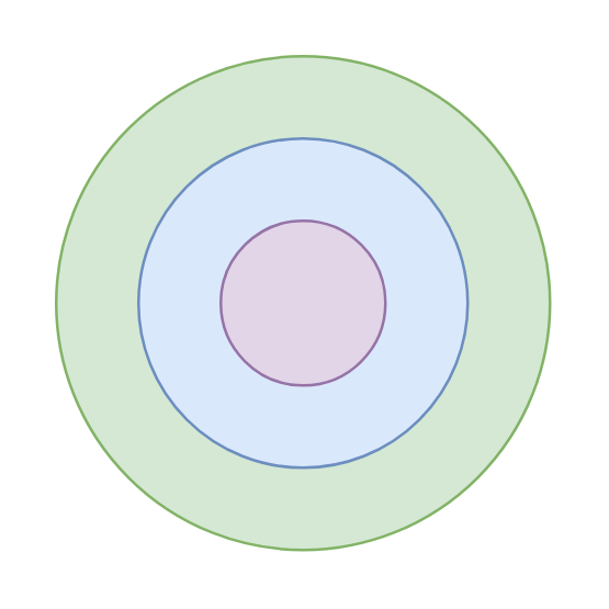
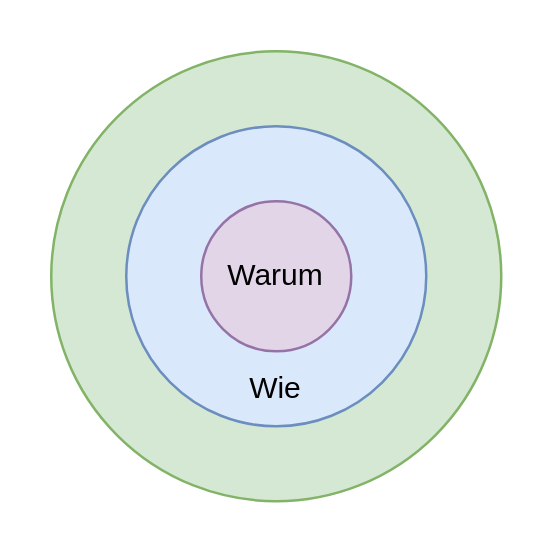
+ <mxCell id="5" value="Warum" style="text;html=1;align=center;verticalAlign=middle;whiteSpace=wrap;rounded=0;" parent="1" vertex="1"><mxGeometry x="80" y="95" width="60" height="30" as="geometry" /></mxCell>
+ <mxCell id="6" value="Wie" style="text;html=1;align=center;verticalAlign=middle;whiteSpace=wrap;rounded=0;" parent="1" vertex="1"><mxGeometry x="80" y="140" width="60" height="30" as="geometry" /></mxCell>
